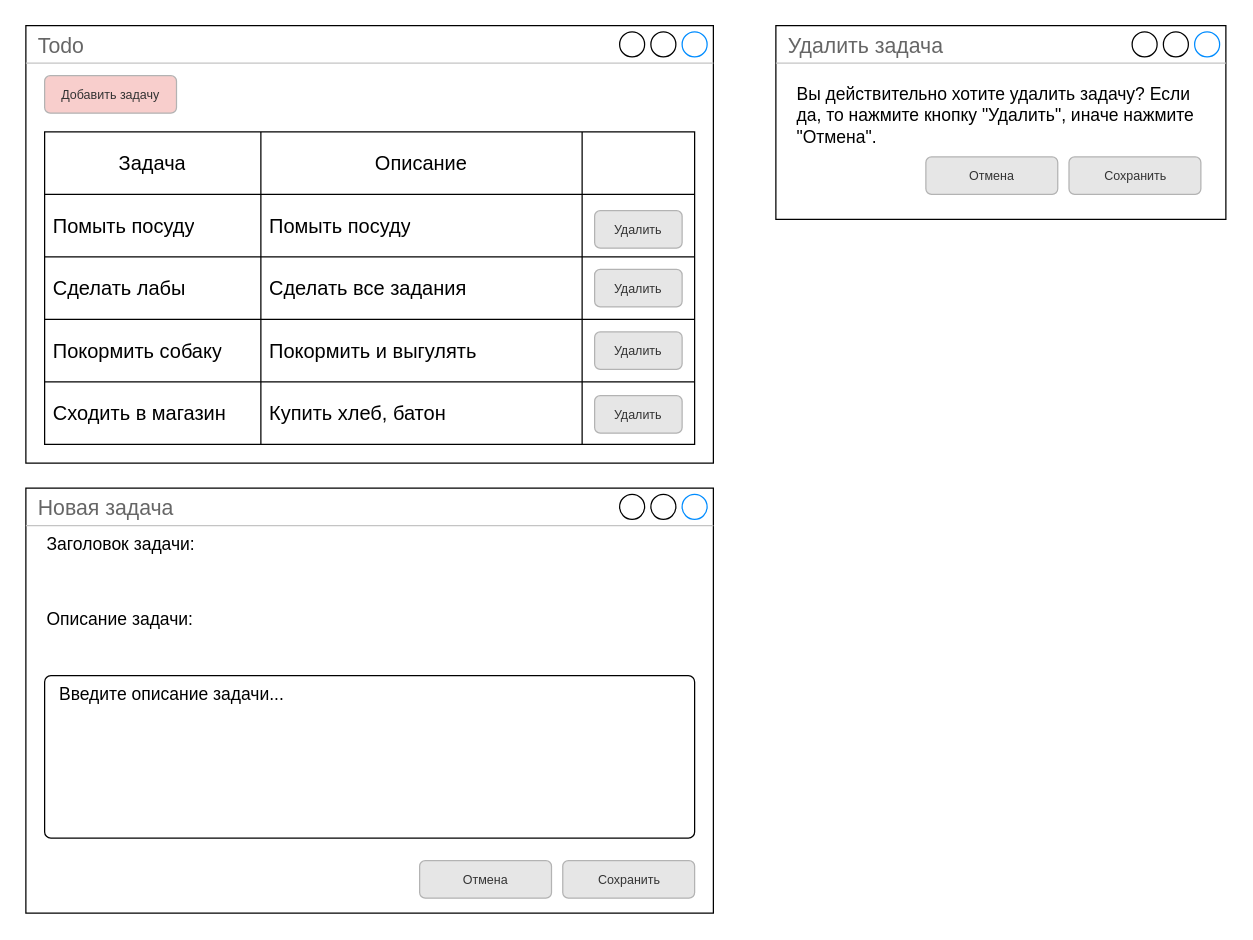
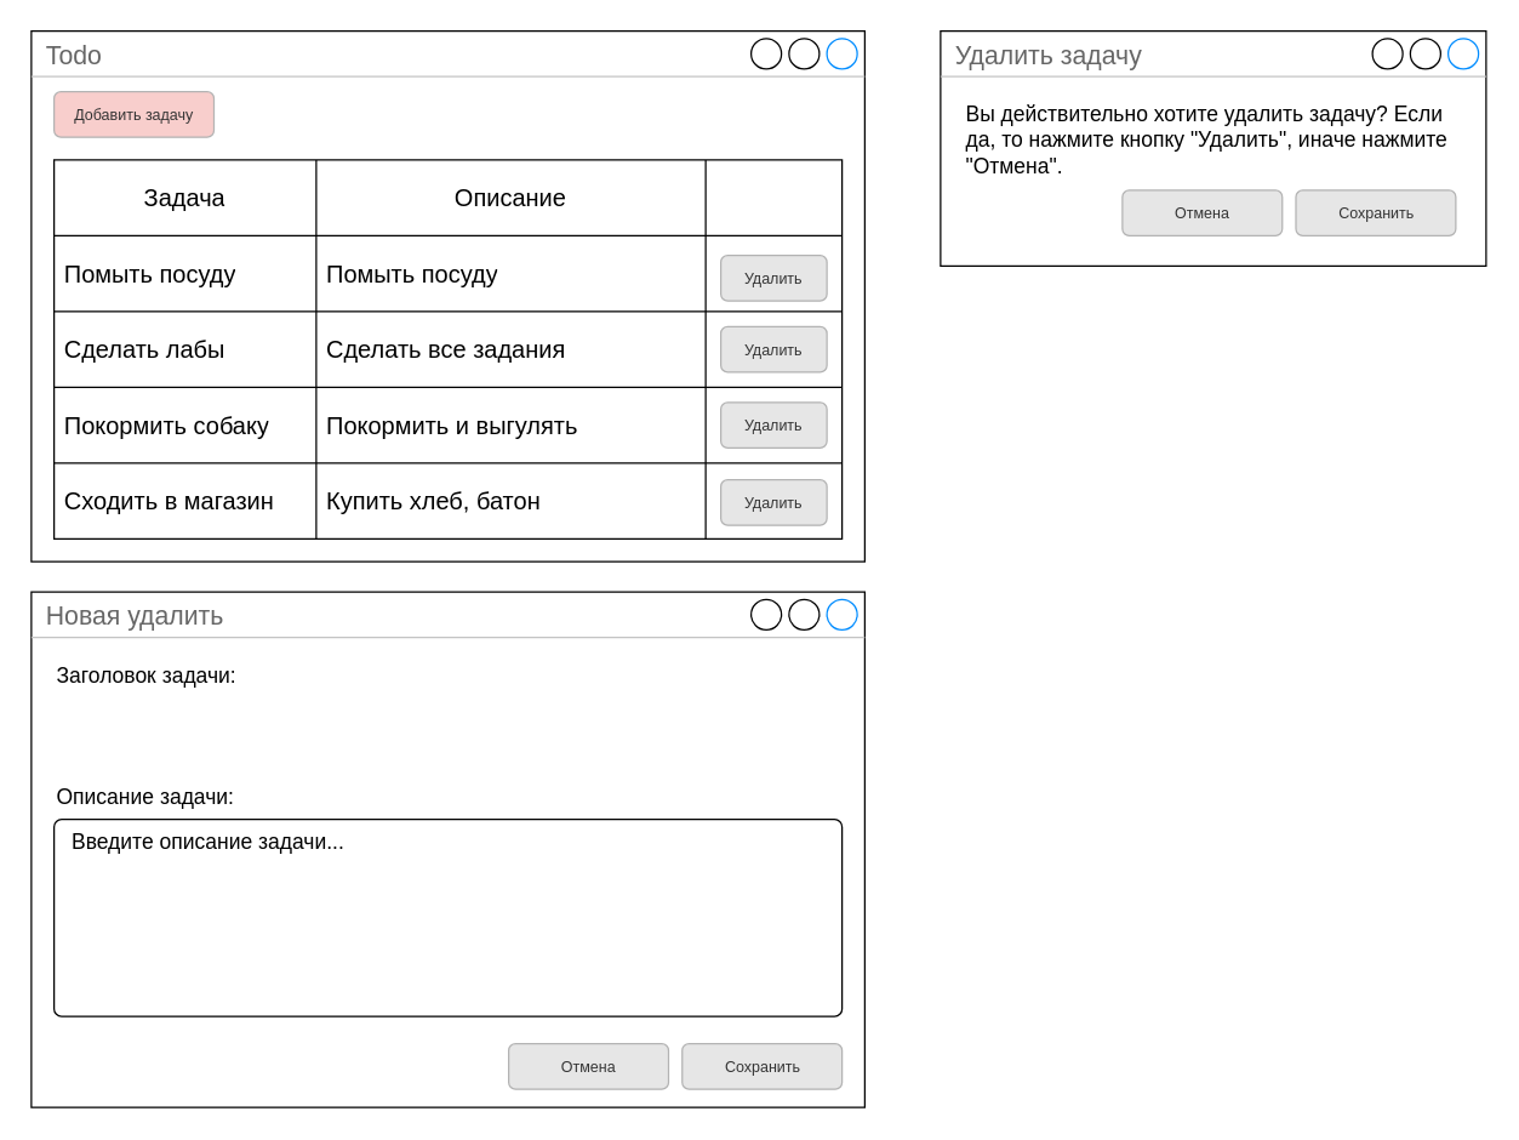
- <mxCell id="35" value="Удалить задача" style="strokeWidth=1;shadow=0;dashed=0;align=center;html=1;shape=mxgraph.mockup.containers.window;align=left;verticalAlign=top;spacingLeft=8;strokeColor2=#008cff;strokeColor3=#c4c4c4;fontColor=#666666;mainText=;fontSize=17;labelBackgroundColor=none;whiteSpace=wrap;" vertex="1" parent="1"><mxGeometry x="620" y="20" width="360" height="155" as="geometry" /></mxCell>
+ <mxCell id="35" value="Удалить задачу" style="strokeWidth=1;shadow=0;dashed=0;align=center;html=1;shape=mxgraph.mockup.containers.window;align=left;verticalAlign=top;spacingLeft=8;strokeColor2=#008cff;strokeColor3=#c4c4c4;fontColor=#666666;mainText=;fontSize=17;labelBackgroundColor=none;whiteSpace=wrap;" vertex="1" parent="1"><mxGeometry x="620" y="20" width="360" height="155" as="geometry" /></mxCell>
- <mxCell id="29" value="Новая задача" style="strokeWidth=1;shadow=0;dashed=0;align=center;html=1;shape=mxgraph.mockup.containers.window;align=left;verticalAlign=top;spacingLeft=8;strokeColor2=#008cff;strokeColor3=#c4c4c4;fontColor=#666666;mainText=;fontSize=17;labelBackgroundColor=none;whiteSpace=wrap;" vertex="1" parent="1"><mxGeometry x="20" y="390" width="550" height="340" as="geometry" /></mxCell>
+ <mxCell id="29" value="Новая удалить" style="strokeWidth=1;shadow=0;dashed=0;align=center;html=1;shape=mxgraph.mockup.containers.window;align=left;verticalAlign=top;spacingLeft=8;strokeColor2=#008cff;strokeColor3=#c4c4c4;fontColor=#666666;mainText=;fontSize=17;labelBackgroundColor=none;whiteSpace=wrap;" vertex="1" parent="1"><mxGeometry x="20" y="390" width="550" height="340" as="geometry" /></mxCell>
- <mxCell id="33" value="&lt;font style=&quot;font-size: 14px;&quot;&gt;Заголовок задачи:&lt;/font&gt;" style="text;html=1;strokeColor=none;fillColor=none;align=left;verticalAlign=middle;whiteSpace=wrap;rounded=0;" vertex="1" parent="1"><mxGeometry x="35" y="420" width="510" height="30" as="geometry" /></mxCell>
+ <mxCell id="33" value="&lt;font style=&quot;font-size: 14px;&quot;&gt;Заголовок задачи:&lt;/font&gt;" style="text;html=1;strokeColor=none;fillColor=none;align=left;verticalAlign=middle;whiteSpace=wrap;rounded=0;" vertex="1" parent="1"><mxGeometry x="35" y="430" width="510" height="30" as="geometry" /></mxCell>
- <mxCell id="34" value="&lt;font style=&quot;font-size: 14px;&quot;&gt;Описание задачи:&lt;/font&gt;" style="text;html=1;strokeColor=none;fillColor=none;align=left;verticalAlign=middle;whiteSpace=wrap;rounded=0;" vertex="1" parent="1"><mxGeometry x="35" y="480" width="510" height="30" as="geometry" /></mxCell>
+ <mxCell id="34" value="&lt;font style=&quot;font-size: 14px;&quot;&gt;Описание задачи:&lt;/font&gt;" style="text;html=1;strokeColor=none;fillColor=none;align=left;verticalAlign=middle;whiteSpace=wrap;rounded=0;" vertex="1" parent="1"><mxGeometry x="35" y="510" width="510" height="30" as="geometry" /></mxCell>
